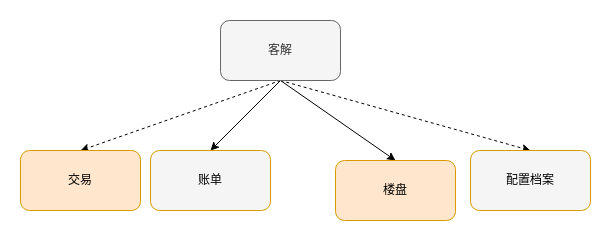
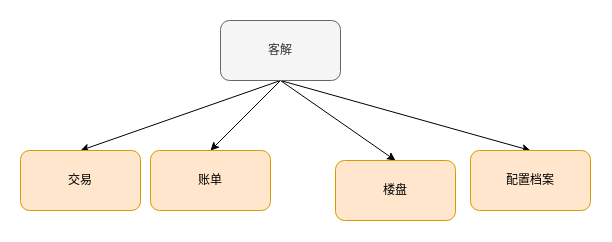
- <mxCell id="2" style="rounded=0;orthogonalLoop=1;jettySize=auto;html=1;exitX=0.5;exitY=1;exitDx=0;exitDy=0;entryX=0.5;entryY=0;entryDx=0;entryDy=0;dashed=1;" edge="1" parent="1" source="6" target="7"><mxGeometry relative="1" as="geometry" /></mxCell>
+ <mxCell id="2" style="rounded=0;orthogonalLoop=1;jettySize=auto;html=1;exitX=0.5;exitY=1;exitDx=0;exitDy=0;entryX=0.5;entryY=0;entryDx=0;entryDy=0;" edge="1" parent="1" source="6" target="7"><mxGeometry relative="1" as="geometry" /></mxCell>
- <mxCell id="5" style="edgeStyle=none;rounded=0;orthogonalLoop=1;jettySize=auto;html=1;exitX=0.5;exitY=1;exitDx=0;exitDy=0;entryX=0.5;entryY=0;entryDx=0;entryDy=0;dashed=1;" edge="1" parent="1" source="6" target="10"><mxGeometry relative="1" as="geometry" /></mxCell>
+ <mxCell id="5" style="edgeStyle=none;rounded=0;orthogonalLoop=1;jettySize=auto;html=1;exitX=0.5;exitY=1;exitDx=0;exitDy=0;entryX=0.5;entryY=0;entryDx=0;entryDy=0;" edge="1" parent="1" source="6" target="10"><mxGeometry relative="1" as="geometry" /></mxCell>
- <mxCell id="8" value="账单" style="rounded=1;whiteSpace=wrap;html=1;fillColor=#f5f5f5;strokeColor=#d79b00;" vertex="1" parent="1"><mxGeometry x="150" y="150" width="120" height="60" as="geometry" /></mxCell>
+ <mxCell id="8" value="账单" style="rounded=1;whiteSpace=wrap;html=1;fillColor=#ffe6cc;strokeColor=#d79b00;" vertex="1" parent="1"><mxGeometry x="150" y="150" width="120" height="60" as="geometry" /></mxCell>
- <mxCell id="10" value="配置档案" style="rounded=1;whiteSpace=wrap;html=1;fillColor=#f5f5f5;strokeColor=#d79b00;" vertex="1" parent="1"><mxGeometry x="470" y="150" width="120" height="60" as="geometry" /></mxCell>
+ <mxCell id="10" value="配置档案" style="rounded=1;whiteSpace=wrap;html=1;fillColor=#ffe6cc;strokeColor=#d79b00;" vertex="1" parent="1"><mxGeometry x="470" y="150" width="120" height="60" as="geometry" /></mxCell>
